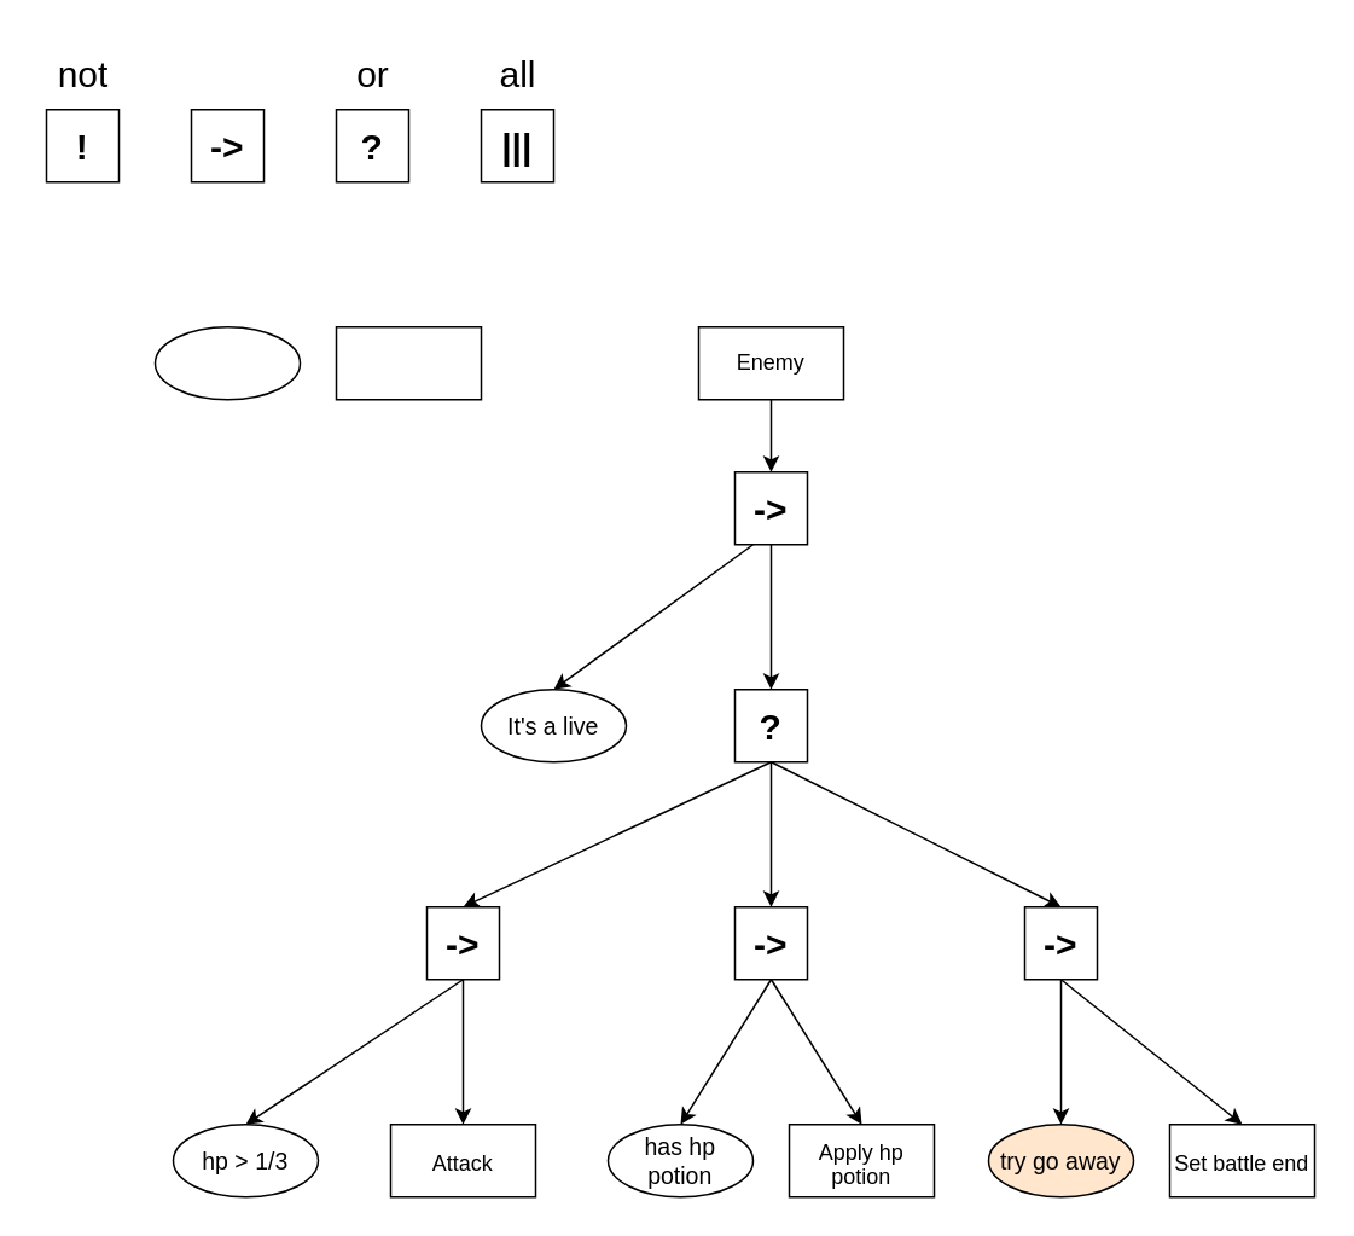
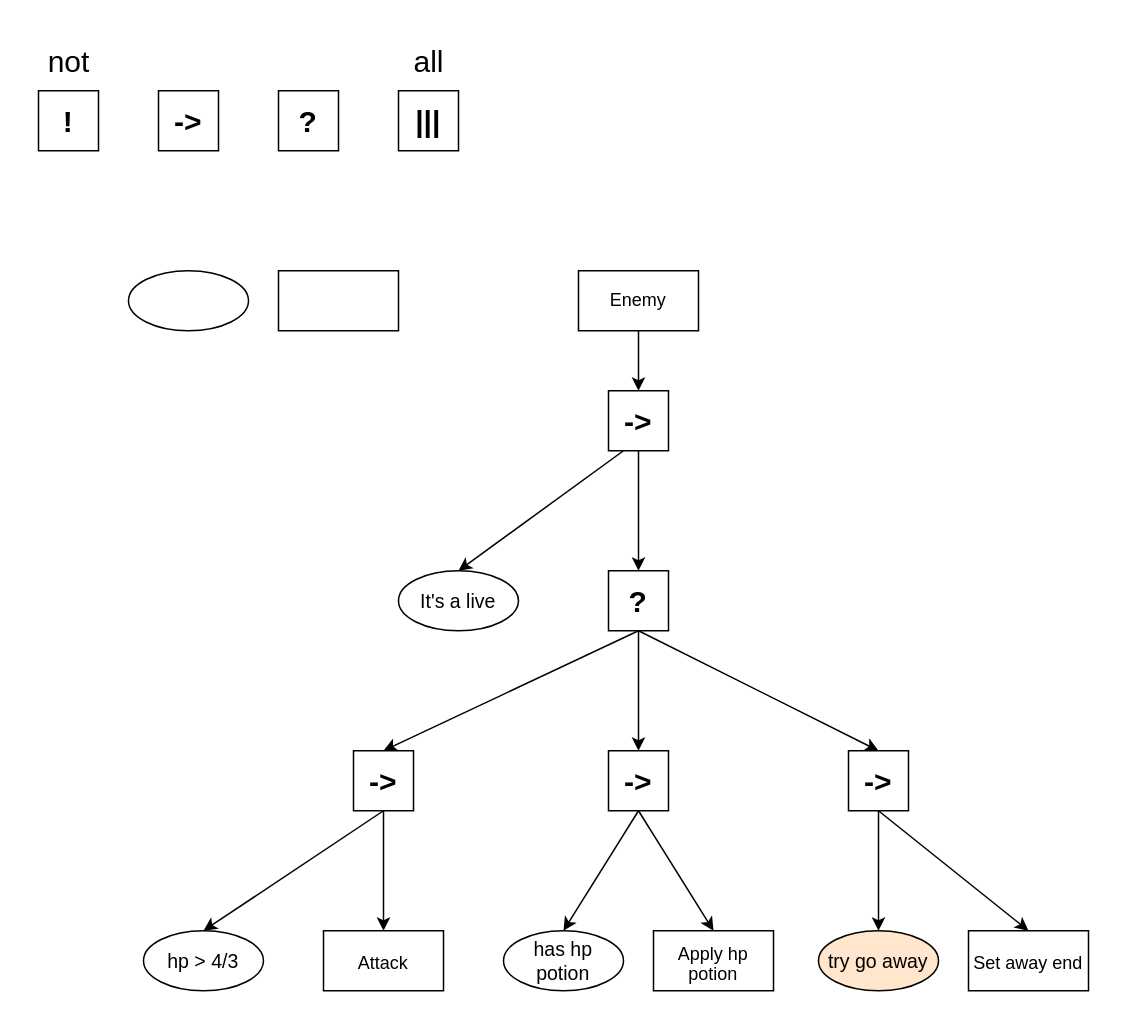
- <mxCell id="10" value="or" style="text;html=1;align=center;verticalAlign=middle;resizable=0;points=[];autosize=1;strokeColor=none;fillColor=none;fontSize=20;" vertex="1" parent="1"><mxGeometry x="185" width="40" height="40" as="geometry" y="20" /></mxCell>
- <mxCell id="29" value="hp &amp;gt; 1/3" style="ellipse;whiteSpace=wrap;html=1;fontSize=13;" vertex="1" parent="1"><mxGeometry x="95" y="620" width="80" height="40" as="geometry" /></mxCell>
+ <mxCell id="29" value="hp &amp;gt; 4/3" style="ellipse;whiteSpace=wrap;html=1;fontSize=13;" vertex="1" parent="1"><mxGeometry x="95" y="620" width="80" height="40" as="geometry" /></mxCell>
- <mxCell id="35" value="&lt;p style=&quot;line-height: 50%;&quot;&gt;&lt;font style=&quot;font-size: 12px;&quot;&gt;Set battle end&lt;/font&gt;&lt;/p&gt;" style="rounded=0;whiteSpace=wrap;html=1;fontSize=20;spacing=2;" vertex="1" parent="1"><mxGeometry x="645" y="620" width="80" height="40" as="geometry" /></mxCell>
+ <mxCell id="35" value="&lt;p style=&quot;line-height: 50%;&quot;&gt;&lt;font style=&quot;font-size: 12px;&quot;&gt;Set away end&lt;/font&gt;&lt;/p&gt;" style="rounded=0;whiteSpace=wrap;html=1;fontSize=20;spacing=2;" vertex="1" parent="1"><mxGeometry x="645" y="620" width="80" height="40" as="geometry" /></mxCell>
